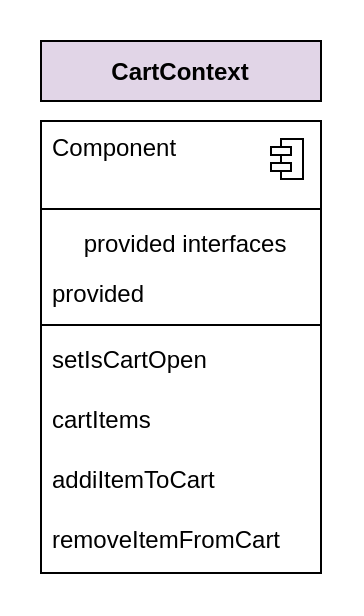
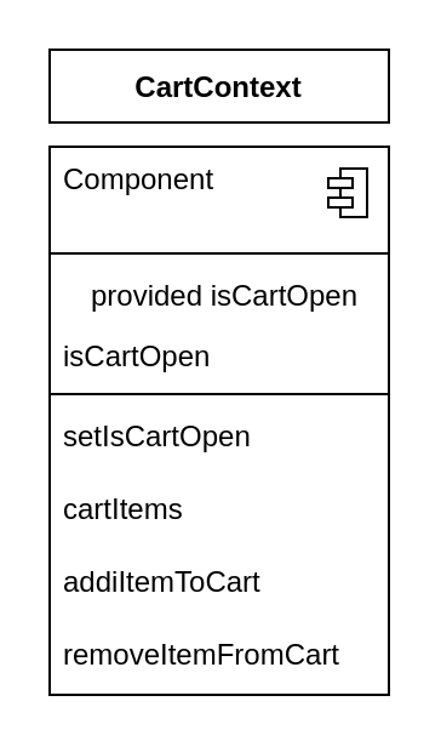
- <mxCell id="13" value="CartContext" style="fontStyle=1;fillColor=#e1d5e7;" vertex="1" parent="1"><mxGeometry x="20" y="20" width="140" height="30" as="geometry" /></mxCell>
+ <mxCell id="13" value="CartContext" style="fontStyle=1;" vertex="1" parent="1"><mxGeometry x="20" y="20" width="140" height="30" as="geometry" /></mxCell>
- <mxCell id="6" value="provided interfaces" style="html=1;align=center;spacingLeft=4;verticalAlign=top;strokeColor=none;fillColor=none;" vertex="1" parent="2"><mxGeometry y="48" width="140" height="25" as="geometry" /></mxCell>
+ <mxCell id="6" value="provided isCartOpen" style="html=1;align=center;spacingLeft=4;verticalAlign=top;strokeColor=none;fillColor=none;" vertex="1" parent="2"><mxGeometry y="48" width="140" height="25" as="geometry" /></mxCell>
- <mxCell id="7" value="provided" style="html=1;align=left;spacingLeft=4;verticalAlign=top;strokeColor=none;fillColor=none;" vertex="1" parent="2"><mxGeometry y="73" width="140" height="25" as="geometry" /></mxCell>
+ <mxCell id="7" value="isCartOpen" style="html=1;align=left;spacingLeft=4;verticalAlign=top;strokeColor=none;fillColor=none;" vertex="1" parent="2"><mxGeometry y="73" width="140" height="25" as="geometry" /></mxCell>
